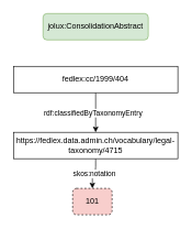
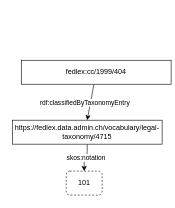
- <mxCell id="4" value="jolux:ConsolidationAbstract" style="rounded=1;whiteSpace=wrap;html=1;fillColor=#d5e8d4;strokeColor=#82b366;" parent="1" vertex="1"><mxGeometry x="65" y="20" width="160" height="40" as="geometry" /></mxCell>
- <mxCell id="3" value="fedlex:cc/1999/404" style="rounded=0;whiteSpace=wrap;html=1;" parent="1" vertex="1"><mxGeometry x="20" y="100" width="250" height="40" as="geometry" /></mxCell>
+ <mxCell id="3" value="fedlex:cc/1999/404" style="rounded=0;whiteSpace=wrap;html=1;" parent="1" vertex="1"><mxGeometry x="35" y="100" width="250" height="40" as="geometry" /></mxCell>
- <mxCell id="8" value="101" style="rounded=1;whiteSpace=wrap;html=1;dashed=1;fillColor=#f8cecc;" parent="1" vertex="1"><mxGeometry x="110" y="285" width="60" height="40" as="geometry" /></mxCell>
+ <mxCell id="8" value="101" style="rounded=1;whiteSpace=wrap;html=1;dashed=1;" parent="1" vertex="1"><mxGeometry x="110" y="285" width="60" height="40" as="geometry" /></mxCell>
